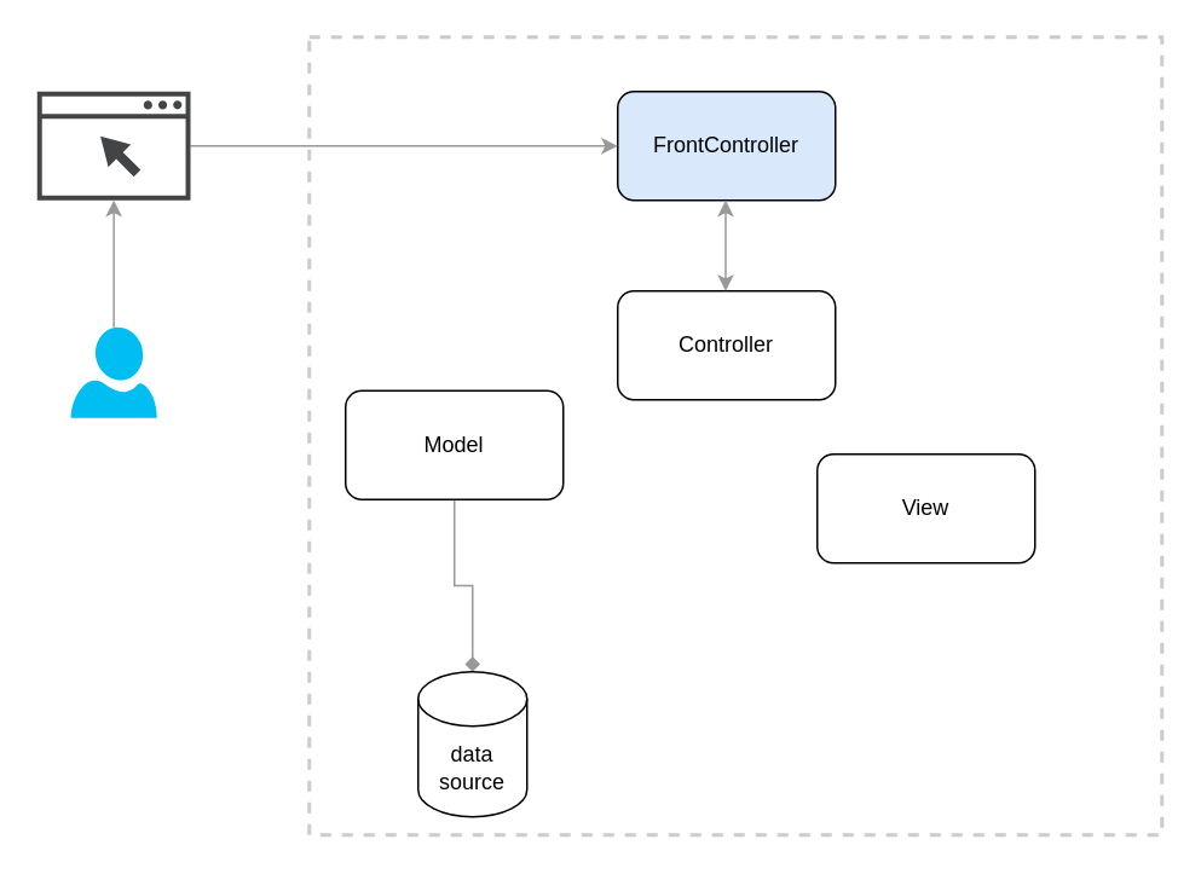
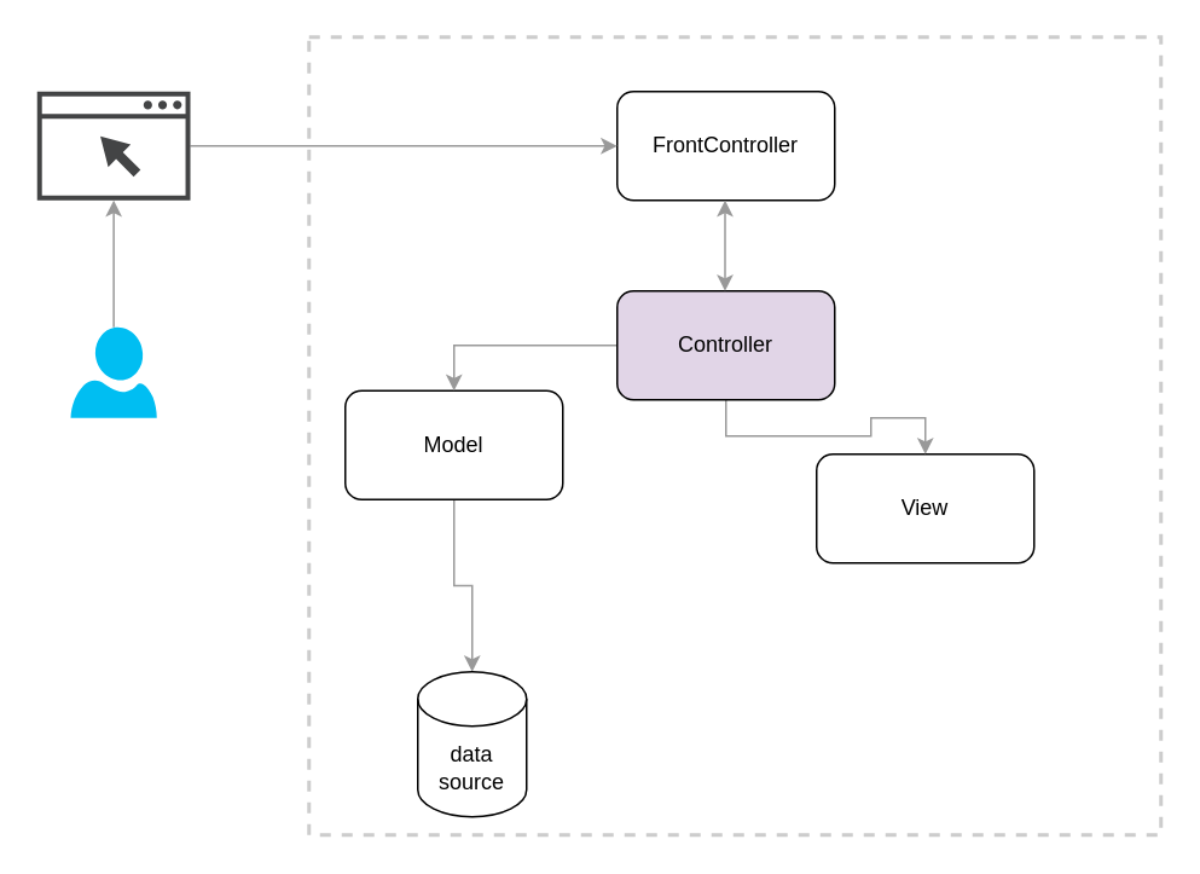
- <mxCell id="2" value="FrontController" style="rounded=1;whiteSpace=wrap;html=1;fillColor=#dae8fc;" vertex="1" parent="1"><mxGeometry x="340" y="50" width="120" height="60" as="geometry" /></mxCell>
+ <mxCell id="2" value="FrontController" style="rounded=1;whiteSpace=wrap;html=1;" vertex="1" parent="1"><mxGeometry x="340" y="50" width="120" height="60" as="geometry" /></mxCell>
+ <mxCell id="6" style="edgeStyle=orthogonalEdgeStyle;rounded=0;orthogonalLoop=1;jettySize=auto;html=1;entryX=0.5;entryY=0;entryDx=0;entryDy=0;strokeColor=#999999;" edge="1" parent="1" source="8" target="5"><mxGeometry relative="1" as="geometry" /></mxCell>
- <mxCell id="8" value="Controller" style="rounded=1;whiteSpace=wrap;html=1;" vertex="1" parent="1"><mxGeometry x="340" y="160" width="120" height="60" as="geometry" /></mxCell>
+ <mxCell id="8" value="Controller" style="rounded=1;whiteSpace=wrap;html=1;fillColor=#e1d5e7;" vertex="1" parent="1"><mxGeometry x="340" y="160" width="120" height="60" as="geometry" /></mxCell>
+ <mxCell id="7" style="edgeStyle=orthogonalEdgeStyle;rounded=0;orthogonalLoop=1;jettySize=auto;html=1;entryX=0.5;entryY=0;entryDx=0;entryDy=0;strokeColor=#999999;" edge="1" parent="1" source="8" target="3"><mxGeometry relative="1" as="geometry" /></mxCell>
- <mxCell id="4" style="edgeStyle=orthogonalEdgeStyle;rounded=0;orthogonalLoop=1;jettySize=auto;html=1;entryX=0.5;entryY=0;entryDx=0;entryDy=0;entryPerimeter=0;strokeColor=#999999;endArrow=diamond;" edge="1" parent="1" source="5" target="12"><mxGeometry relative="1" as="geometry" /></mxCell>
+ <mxCell id="4" style="edgeStyle=orthogonalEdgeStyle;rounded=0;orthogonalLoop=1;jettySize=auto;html=1;entryX=0.5;entryY=0;entryDx=0;entryDy=0;entryPerimeter=0;strokeColor=#999999;" edge="1" parent="1" source="5" target="12"><mxGeometry relative="1" as="geometry" /></mxCell>
